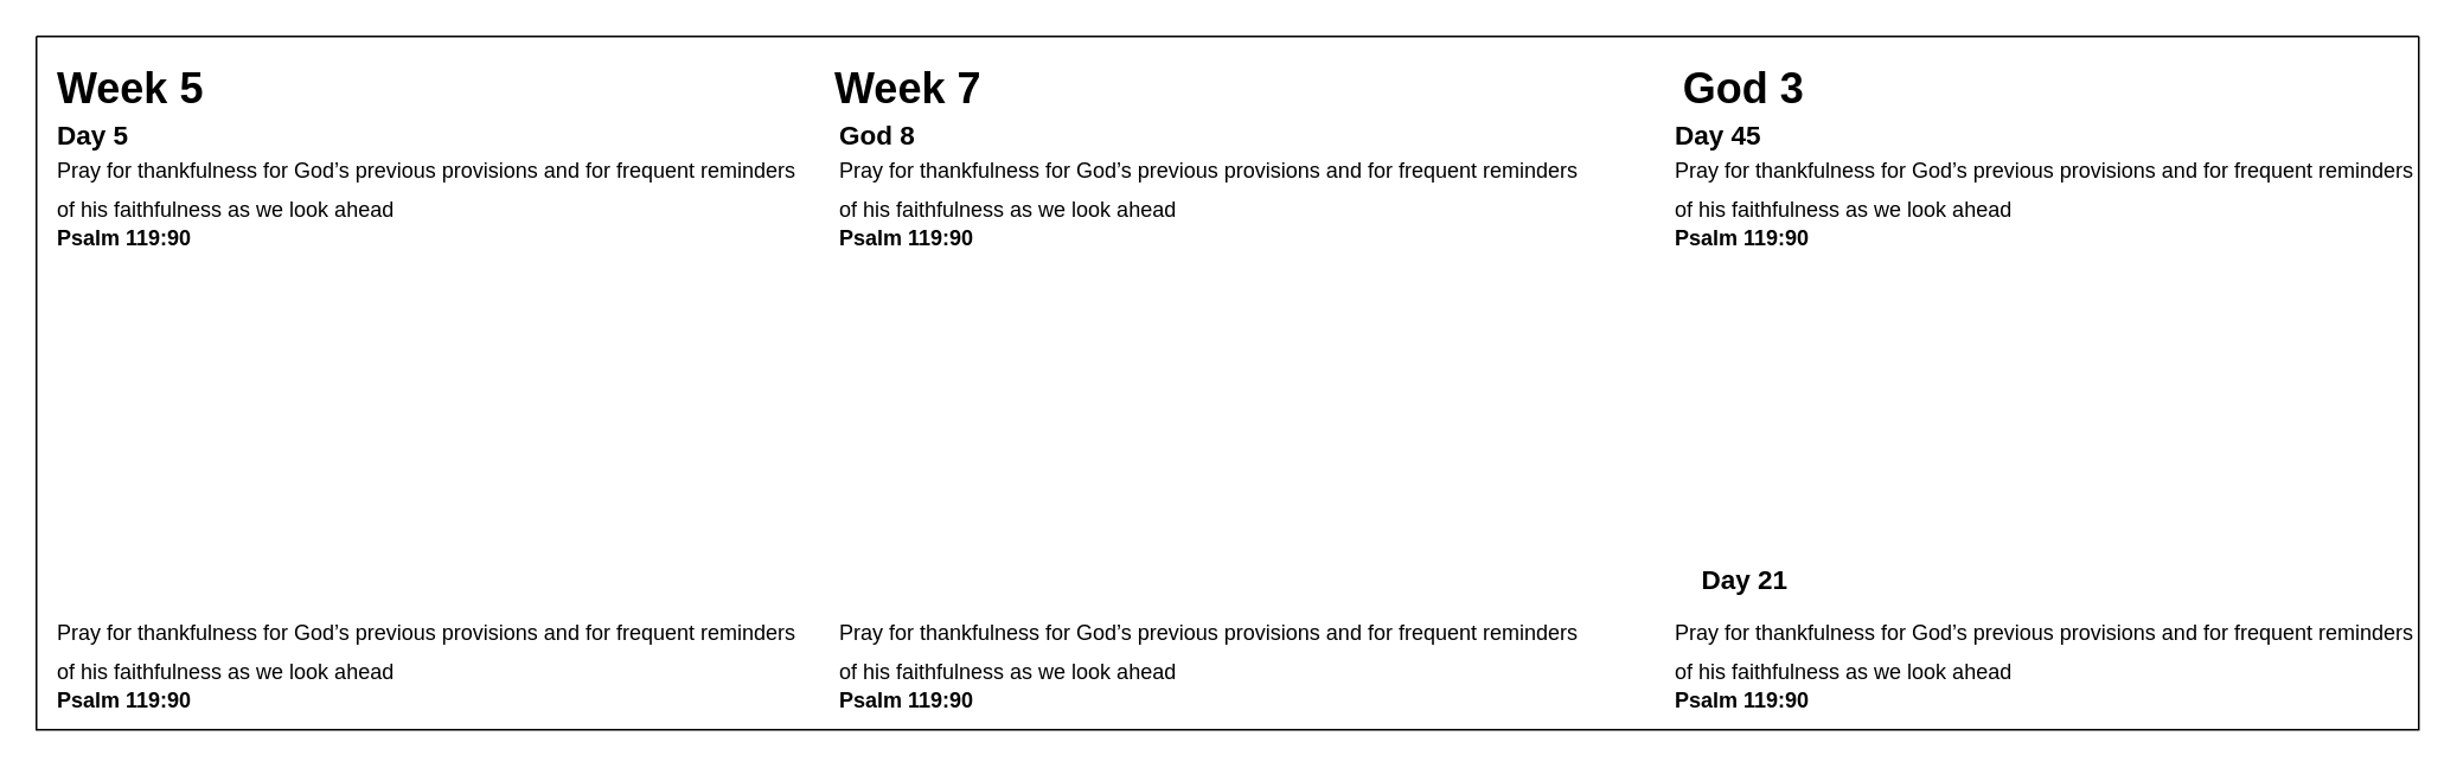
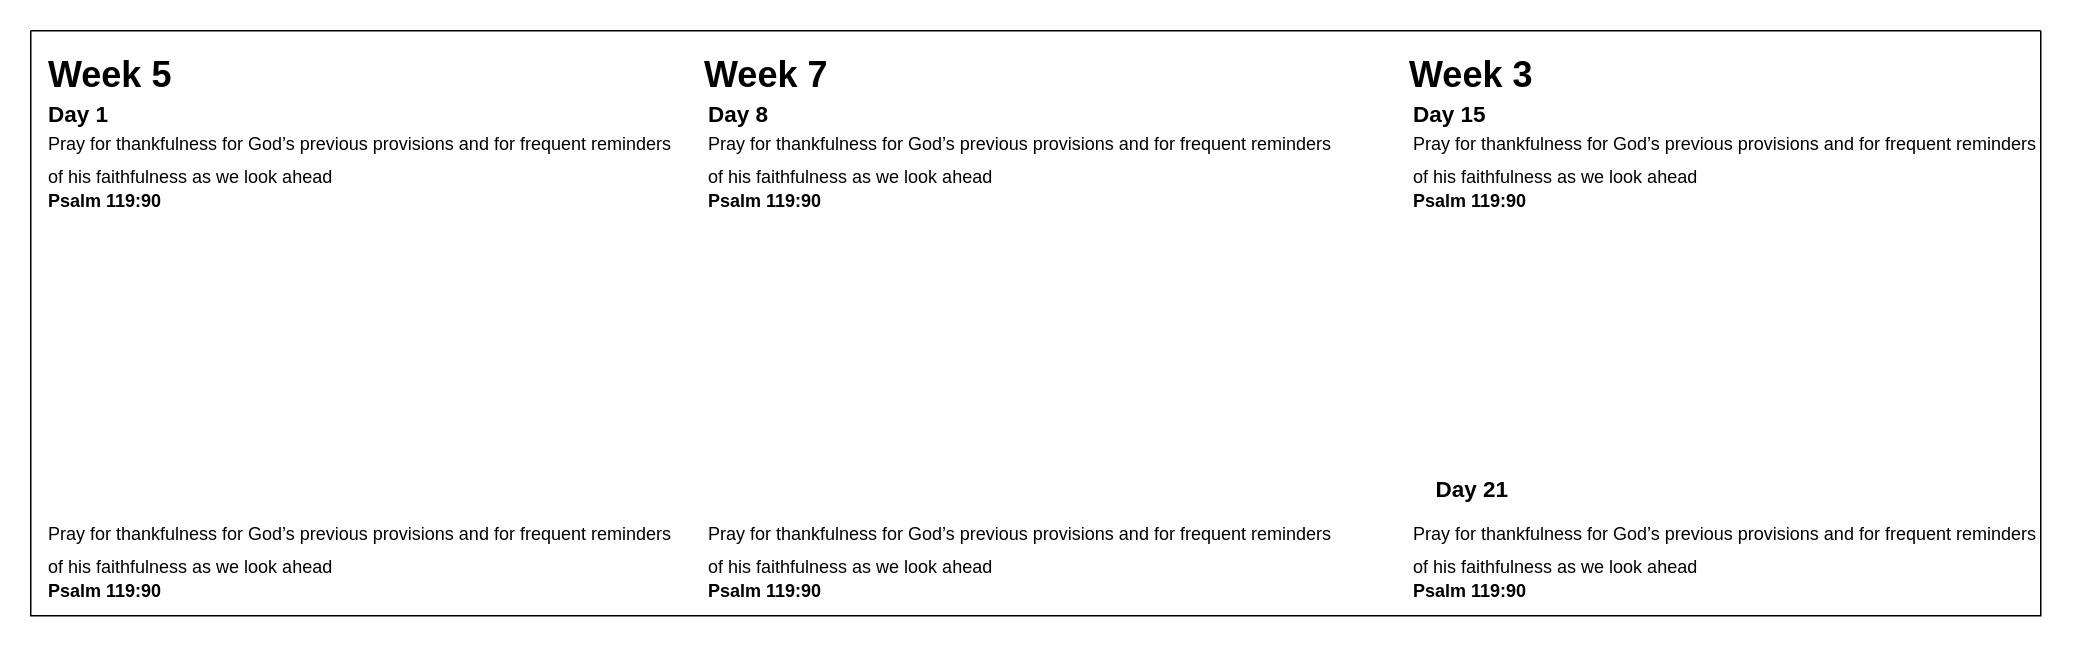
- <mxCell id="5" value="God 3" style="text;strokeColor=none;fillColor=none;html=1;fontSize=24;fontStyle=1;verticalAlign=middle;align=center;" vertex="1" parent="2"><mxGeometry x="910" y="10" width="100" height="40" as="geometry" /></mxCell>
+ <mxCell id="5" value="Week 3" style="text;strokeColor=none;fillColor=none;html=1;fontSize=24;fontStyle=1;verticalAlign=middle;align=center;" vertex="1" parent="2"><mxGeometry x="910" y="10" width="100" height="40" as="geometry" /></mxCell>
- <mxCell id="6" value="&lt;font size=&quot;1&quot; style=&quot;&quot;&gt;&lt;b style=&quot;font-size: 15px;&quot;&gt;Day 5&lt;/b&gt;&lt;/font&gt;" style="text;html=1;strokeColor=none;fillColor=none;align=left;verticalAlign=middle;whiteSpace=wrap;rounded=0;" vertex="1" parent="2"><mxGeometry x="10" y="40" width="60" height="30" as="geometry" /></mxCell>
+ <mxCell id="6" value="&lt;font size=&quot;1&quot; style=&quot;&quot;&gt;&lt;b style=&quot;font-size: 15px;&quot;&gt;Day 1&lt;/b&gt;&lt;/font&gt;" style="text;html=1;strokeColor=none;fillColor=none;align=left;verticalAlign=middle;whiteSpace=wrap;rounded=0;" vertex="1" parent="2"><mxGeometry x="10" y="40" width="60" height="30" as="geometry" /></mxCell>
- <mxCell id="9" value="&lt;font size=&quot;1&quot; style=&quot;&quot;&gt;&lt;b style=&quot;font-size: 15px;&quot;&gt;God 8&lt;/b&gt;&lt;/font&gt;" style="text;html=1;strokeColor=none;fillColor=none;align=left;verticalAlign=middle;whiteSpace=wrap;rounded=0;" vertex="1" parent="2"><mxGeometry x="450" y="40" width="60" height="30" as="geometry" /></mxCell>
+ <mxCell id="9" value="&lt;font size=&quot;1&quot; style=&quot;&quot;&gt;&lt;b style=&quot;font-size: 15px;&quot;&gt;Day 8&lt;/b&gt;&lt;/font&gt;" style="text;html=1;strokeColor=none;fillColor=none;align=left;verticalAlign=middle;whiteSpace=wrap;rounded=0;" vertex="1" parent="2"><mxGeometry x="450" y="40" width="60" height="30" as="geometry" /></mxCell>
- <mxCell id="12" value="&lt;font size=&quot;1&quot; style=&quot;&quot;&gt;&lt;b style=&quot;font-size: 15px;&quot;&gt;Day 45&lt;/b&gt;&lt;/font&gt;" style="text;html=1;strokeColor=none;fillColor=none;align=left;verticalAlign=middle;whiteSpace=wrap;rounded=0;" vertex="1" parent="2"><mxGeometry x="920" y="40" width="60" height="30" as="geometry" /></mxCell>
+ <mxCell id="12" value="&lt;font size=&quot;1&quot; style=&quot;&quot;&gt;&lt;b style=&quot;font-size: 15px;&quot;&gt;Day 15&lt;/b&gt;&lt;/font&gt;" style="text;html=1;strokeColor=none;fillColor=none;align=left;verticalAlign=middle;whiteSpace=wrap;rounded=0;" vertex="1" parent="2"><mxGeometry x="920" y="40" width="60" height="30" as="geometry" /></mxCell>
